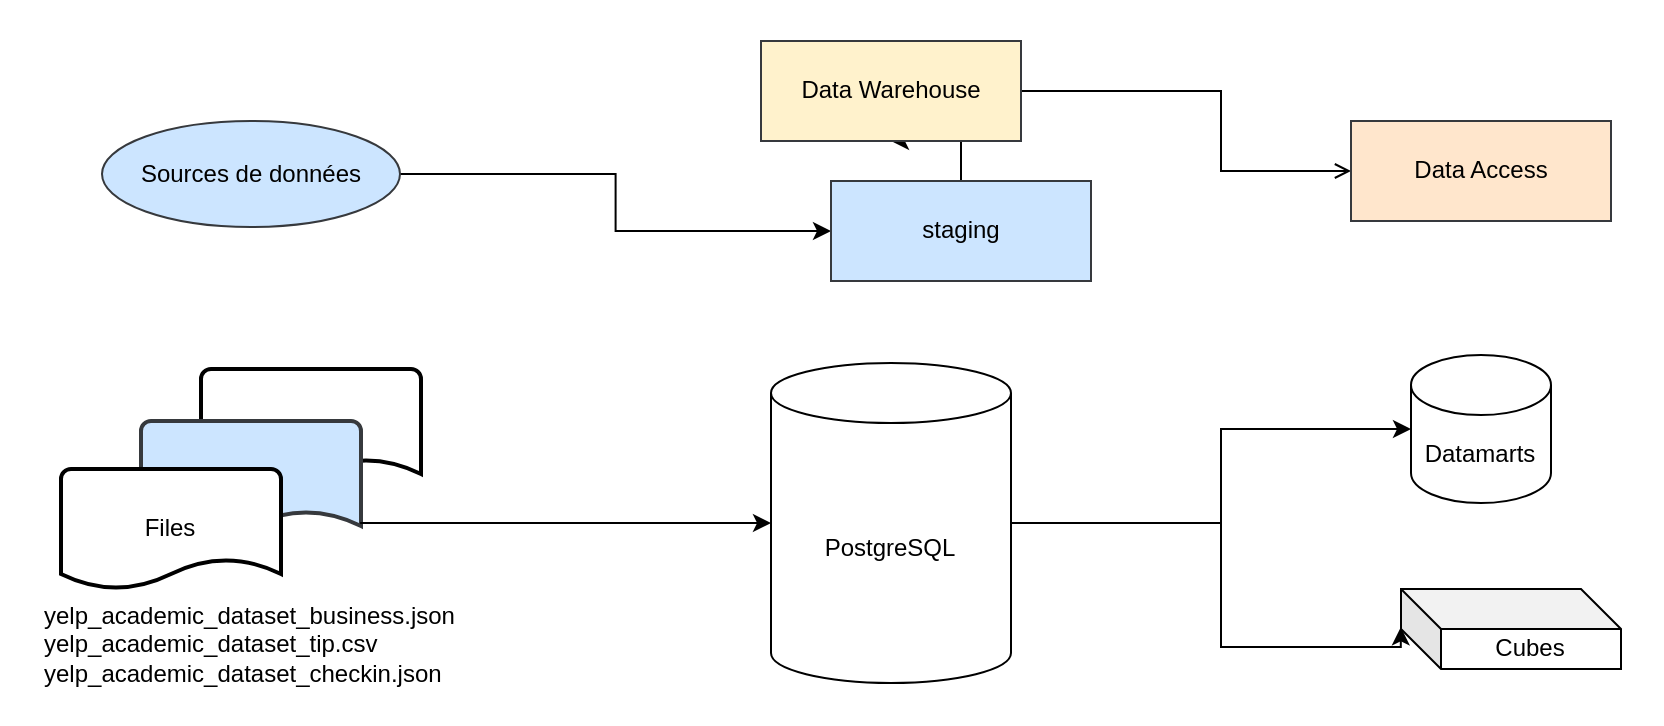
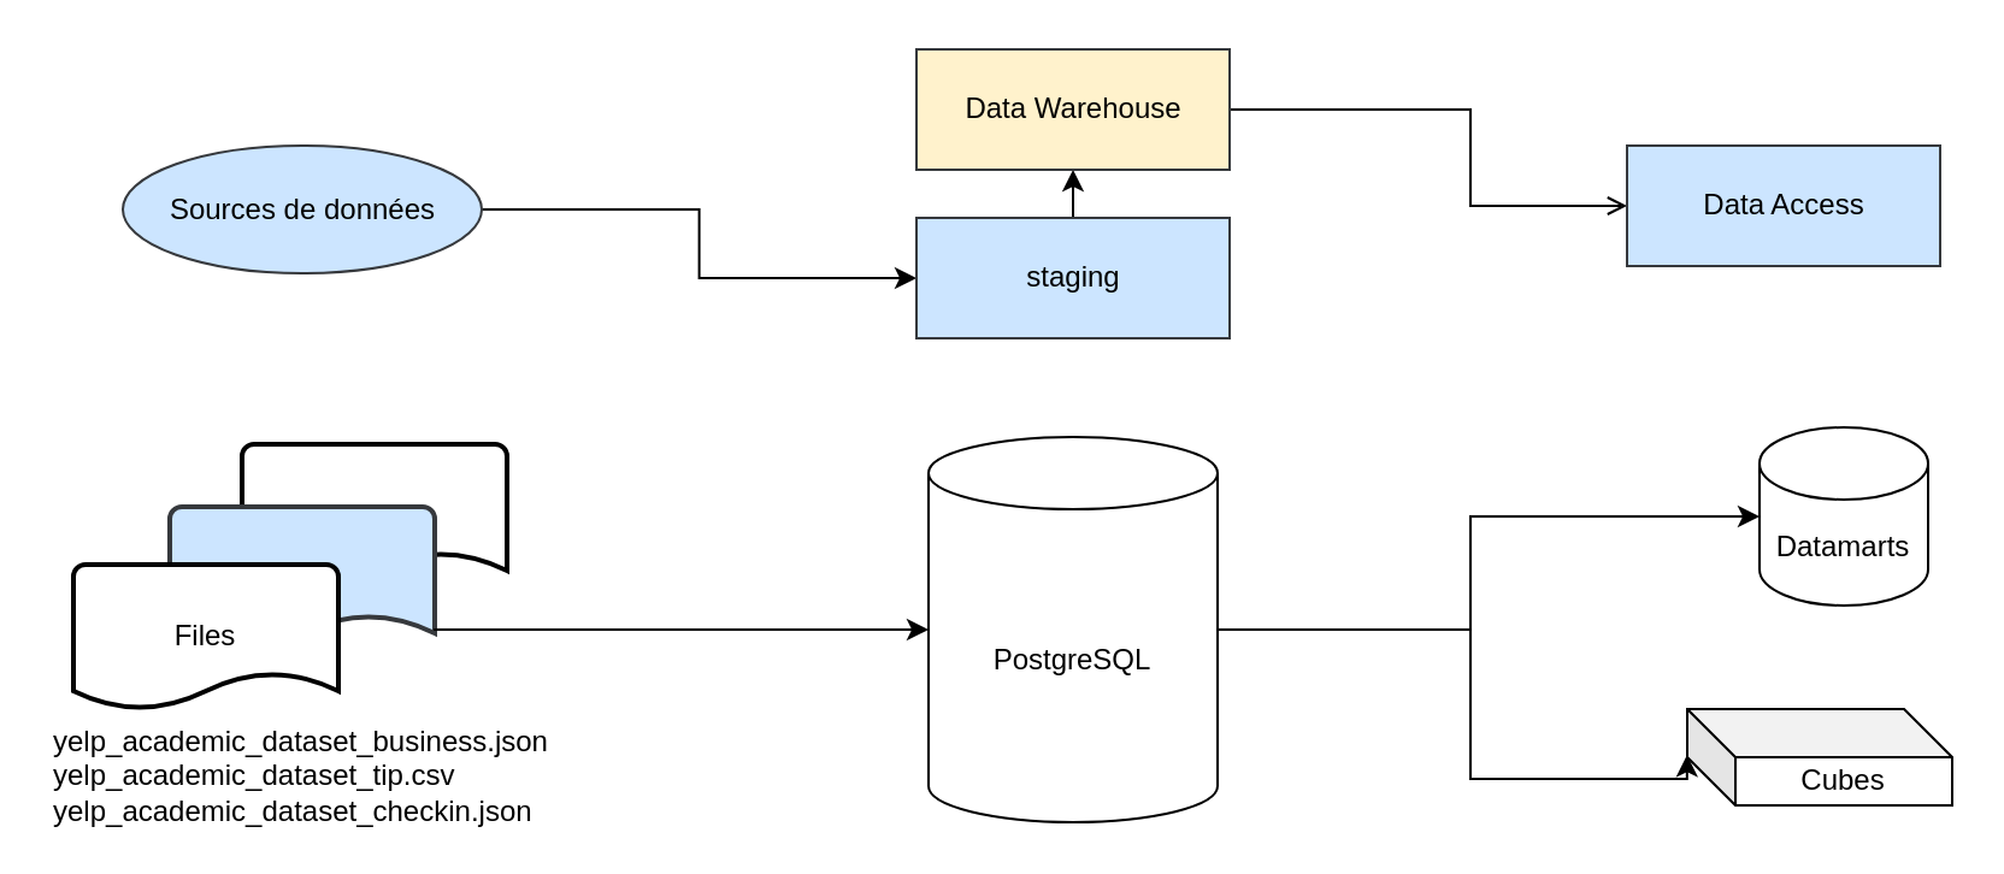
- <mxCell id="17" value="Data Access" style="html=1;fontFamily=Helvetica;fillColor=#ffe6cc;strokeColor=#36393d;" vertex="1" parent="1"><mxGeometry x="675" y="60" width="130" height="50" as="geometry" /></mxCell>
+ <mxCell id="17" value="Data Access" style="html=1;fontFamily=Helvetica;fillColor=#cce5ff;strokeColor=#36393d;" vertex="1" parent="1"><mxGeometry x="675" y="60" width="130" height="50" as="geometry" /></mxCell>
- <mxCell id="14" value="staging" style="html=1;fontFamily=Helvetica;fillColor=#cce5ff;strokeColor=#36393d;" vertex="1" parent="1"><mxGeometry x="415" y="90" width="130" height="50" as="geometry" /></mxCell>
+ <mxCell id="14" value="staging" style="html=1;fontFamily=Helvetica;fillColor=#cce5ff;strokeColor=#36393d;" vertex="1" parent="1"><mxGeometry x="380" y="90" width="130" height="50" as="geometry" /></mxCell>
- <mxCell id="2" value="Datamarts" style="shape=cylinder3;whiteSpace=wrap;html=1;boundedLbl=1;backgroundOutline=1;size=15;" vertex="1" parent="1"><mxGeometry x="705" y="177" width="70" height="74" as="geometry" /></mxCell>
+ <mxCell id="2" value="Datamarts" style="shape=cylinder3;whiteSpace=wrap;html=1;boundedLbl=1;backgroundOutline=1;size=15;" vertex="1" parent="1"><mxGeometry x="730" y="177" width="70" height="74" as="geometry" /></mxCell>
